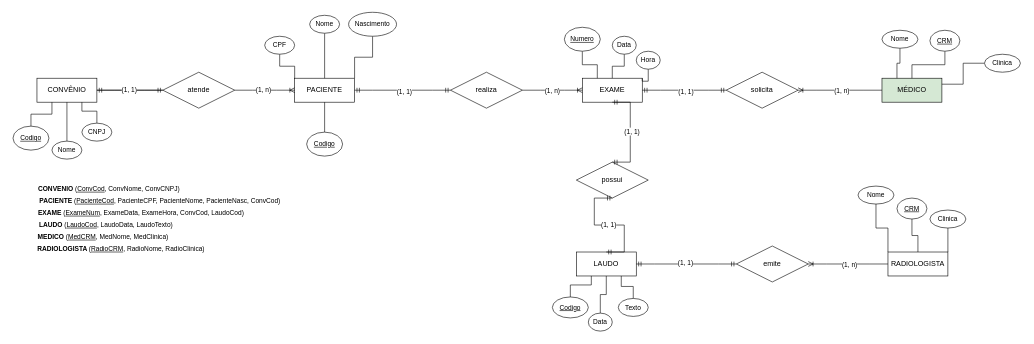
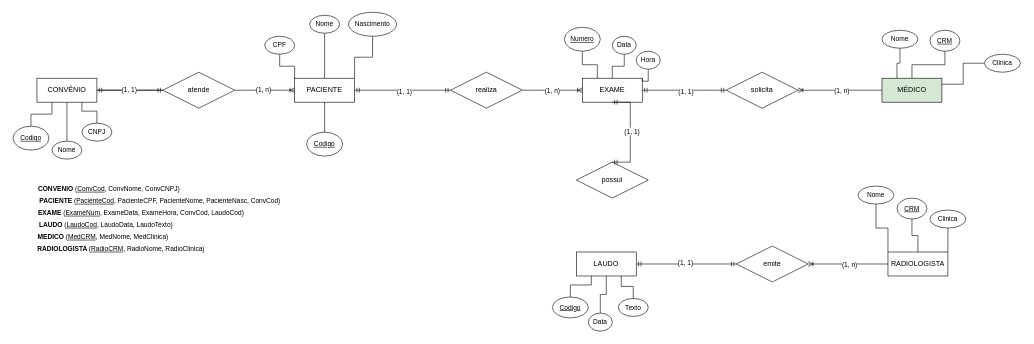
- <mxCell id="19" value="" style="edgeStyle=entityRelationEdgeStyle;fontSize=12;html=1;endArrow=ERmandOne;startArrow=ERmandOne;rounded=0;entryX=0.5;entryY=1;entryDx=0;entryDy=0;exitX=0.5;exitY=0;exitDx=0;exitDy=0;" edge="1" parent="1" source="5" target="16"><mxGeometry width="100" height="100" relative="1" as="geometry"><mxPoint x="1100" y="480" as="sourcePoint" /><mxPoint x="1100" y="390" as="targetPoint" /></mxGeometry></mxCell>
- <mxCell id="20" value="(1, 1)" style="edgeLabel;html=1;align=center;verticalAlign=middle;resizable=0;points=[];" vertex="1" connectable="0" parent="19"><mxGeometry x="0.025" y="-2" relative="1" as="geometry"><mxPoint as="offset" /></mxGeometry></mxCell>
